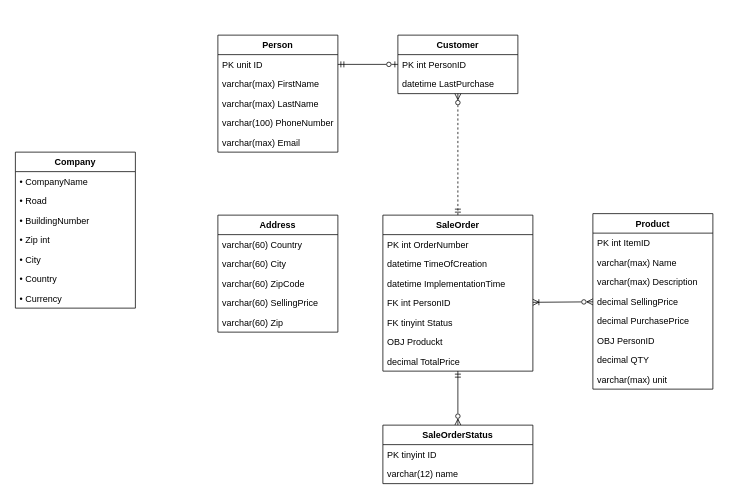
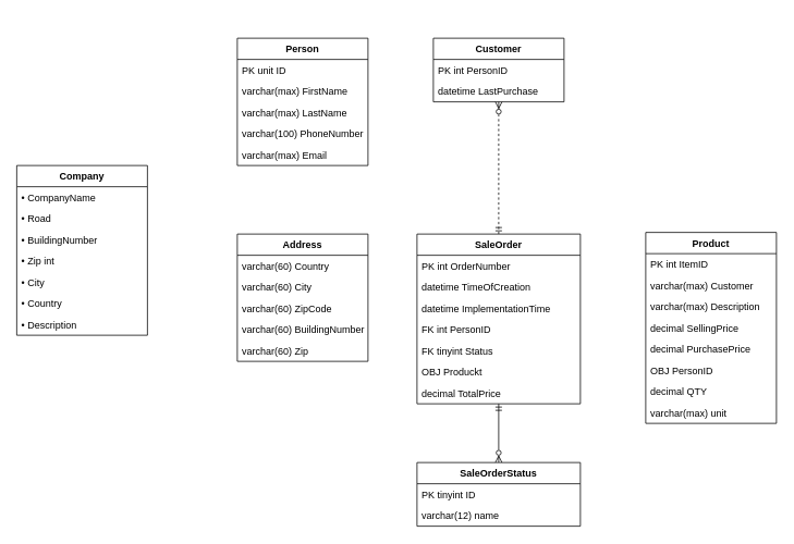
- <mxCell id="44" value="" style="edgeStyle=none;html=1;strokeColor=default;endArrow=ERzeroToOne;endFill=0;startArrow=ERmandOne;startFill=0;" edge="1" parent="1" source="21" target="3"><mxGeometry relative="1" as="geometry" /></mxCell>
- <mxCell id="29" value="varchar(max) Name" style="text;strokeColor=none;fillColor=none;align=left;verticalAlign=top;spacingLeft=4;spacingRight=4;overflow=hidden;rotatable=0;points=[[0,0.5],[1,0.5]];portConstraint=eastwest;" parent="27" vertex="1"><mxGeometry y="52" width="160" height="26" as="geometry" /></mxCell>
+ <mxCell id="29" value="varchar(max) Customer" style="text;strokeColor=none;fillColor=none;align=left;verticalAlign=top;spacingLeft=4;spacingRight=4;overflow=hidden;rotatable=0;points=[[0,0.5],[1,0.5]];portConstraint=eastwest;" parent="27" vertex="1"><mxGeometry y="52" width="160" height="26" as="geometry" /></mxCell>
- <mxCell id="43" value="• Currency" style="text;strokeColor=none;fillColor=none;align=left;verticalAlign=top;spacingLeft=4;spacingRight=4;overflow=hidden;rotatable=0;points=[[0,0.5],[1,0.5]];portConstraint=eastwest;" parent="36" vertex="1"><mxGeometry y="182" width="160" height="26" as="geometry" /></mxCell>
+ <mxCell id="43" value="• Description" style="text;strokeColor=none;fillColor=none;align=left;verticalAlign=top;spacingLeft=4;spacingRight=4;overflow=hidden;rotatable=0;points=[[0,0.5],[1,0.5]];portConstraint=eastwest;" parent="36" vertex="1"><mxGeometry y="182" width="160" height="26" as="geometry" /></mxCell>
- <mxCell id="26" style="edgeStyle=none;html=1;startArrow=ERzeroToMany;startFill=0;endArrow=ERoneToMany;endFill=0;strokeColor=default;" edge="1" parent="1" source="27" target="10"><mxGeometry relative="1" as="geometry" /></mxCell>
- <mxCell id="18" value="varchar(60) SellingPrice" style="text;strokeColor=none;fillColor=none;align=left;verticalAlign=top;spacingLeft=4;spacingRight=4;overflow=hidden;rotatable=0;points=[[0,0.5],[1,0.5]];portConstraint=eastwest;" parent="14" vertex="1"><mxGeometry y="104" width="160" height="26" as="geometry" /></mxCell>
+ <mxCell id="18" value="varchar(60) BuildingNumber" style="text;strokeColor=none;fillColor=none;align=left;verticalAlign=top;spacingLeft=4;spacingRight=4;overflow=hidden;rotatable=0;points=[[0,0.5],[1,0.5]];portConstraint=eastwest;" parent="14" vertex="1"><mxGeometry y="104" width="160" height="26" as="geometry" /></mxCell>
